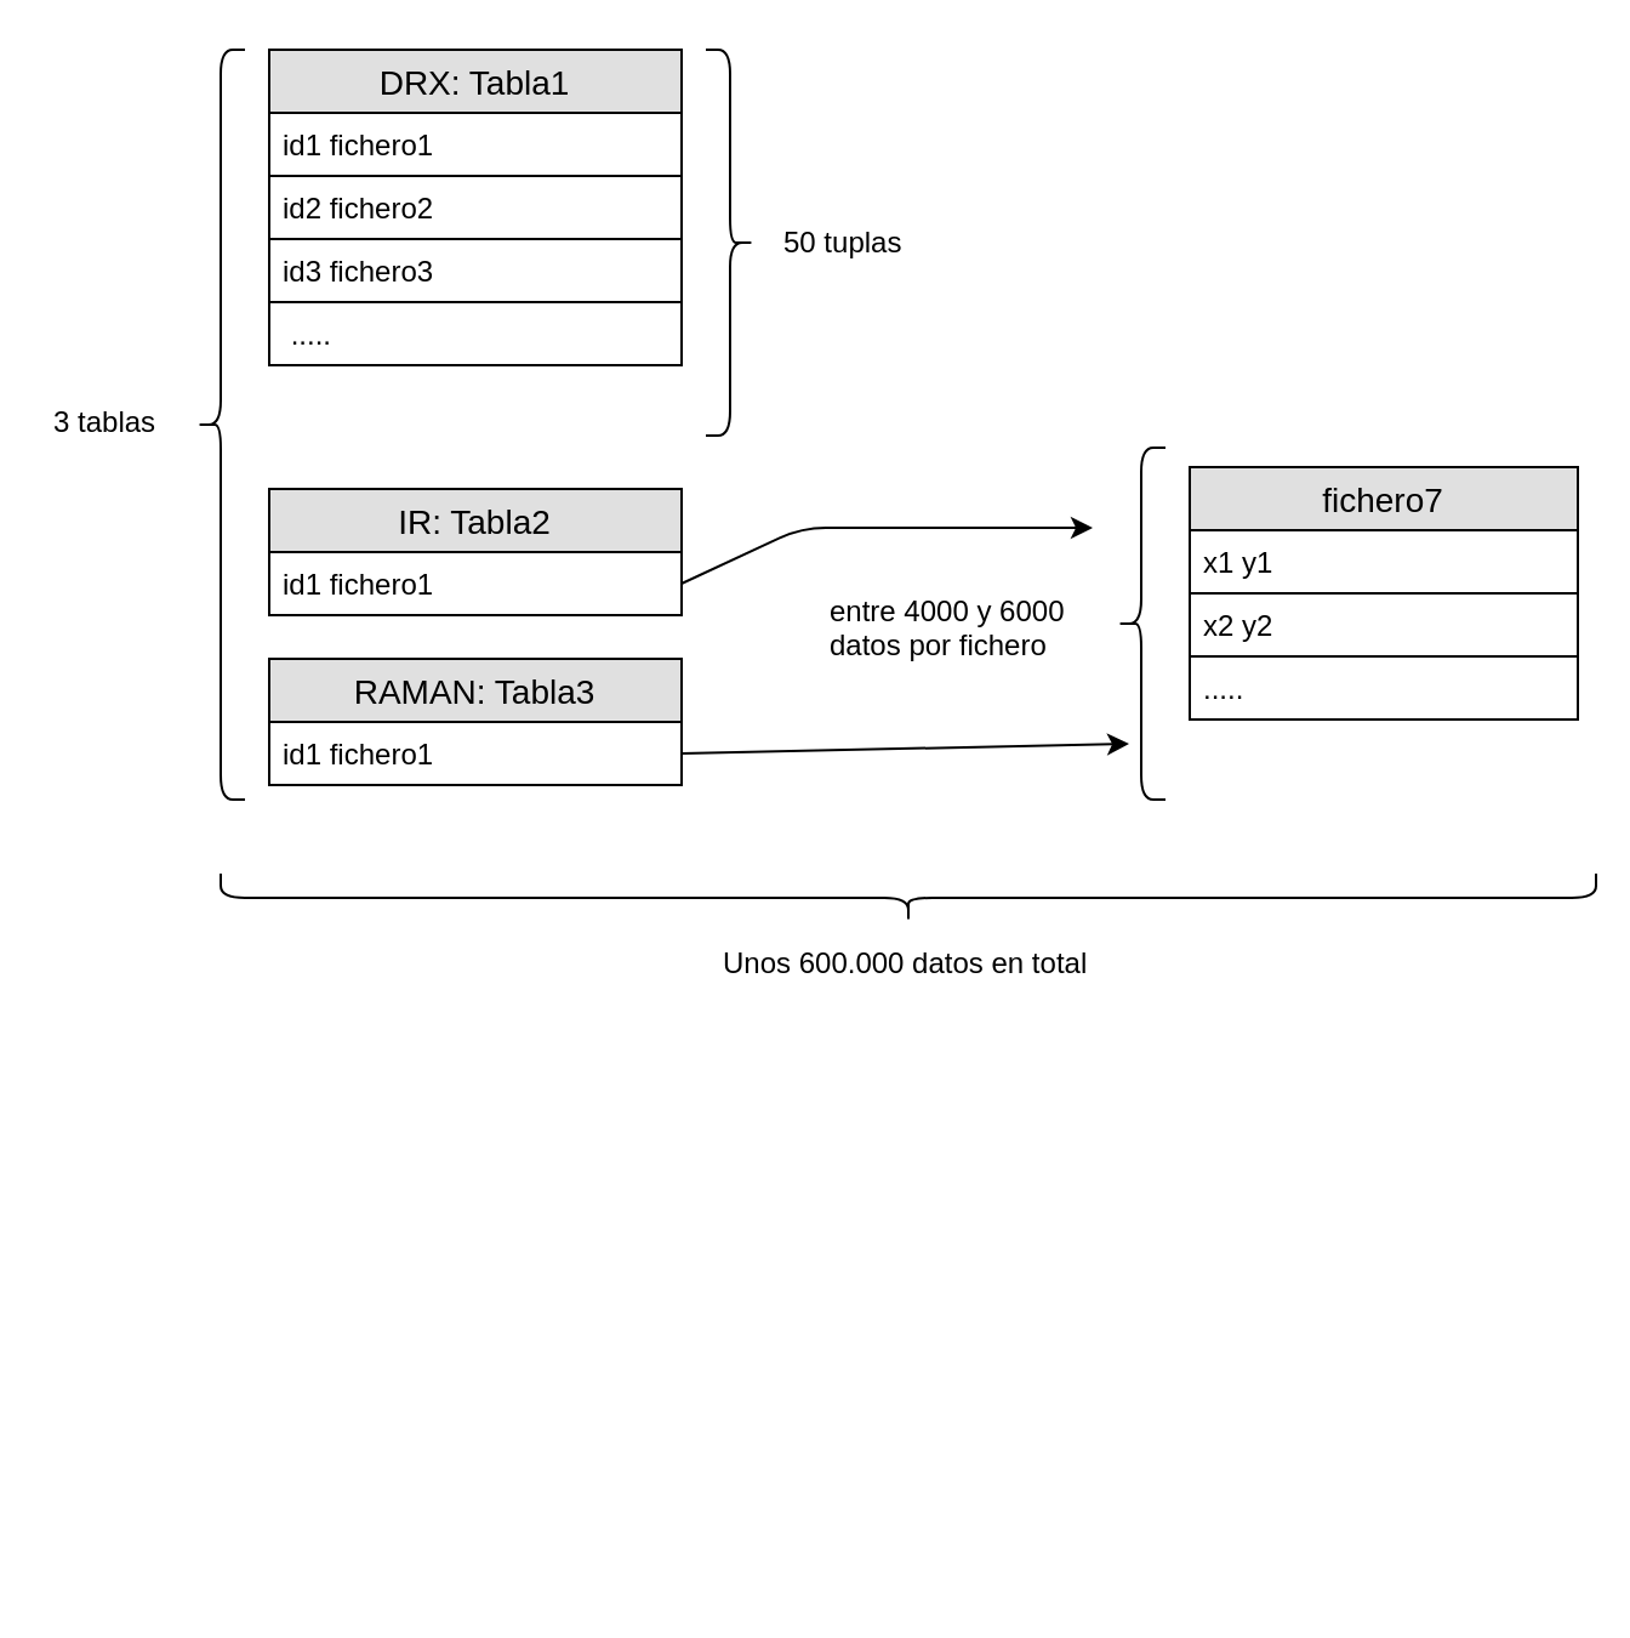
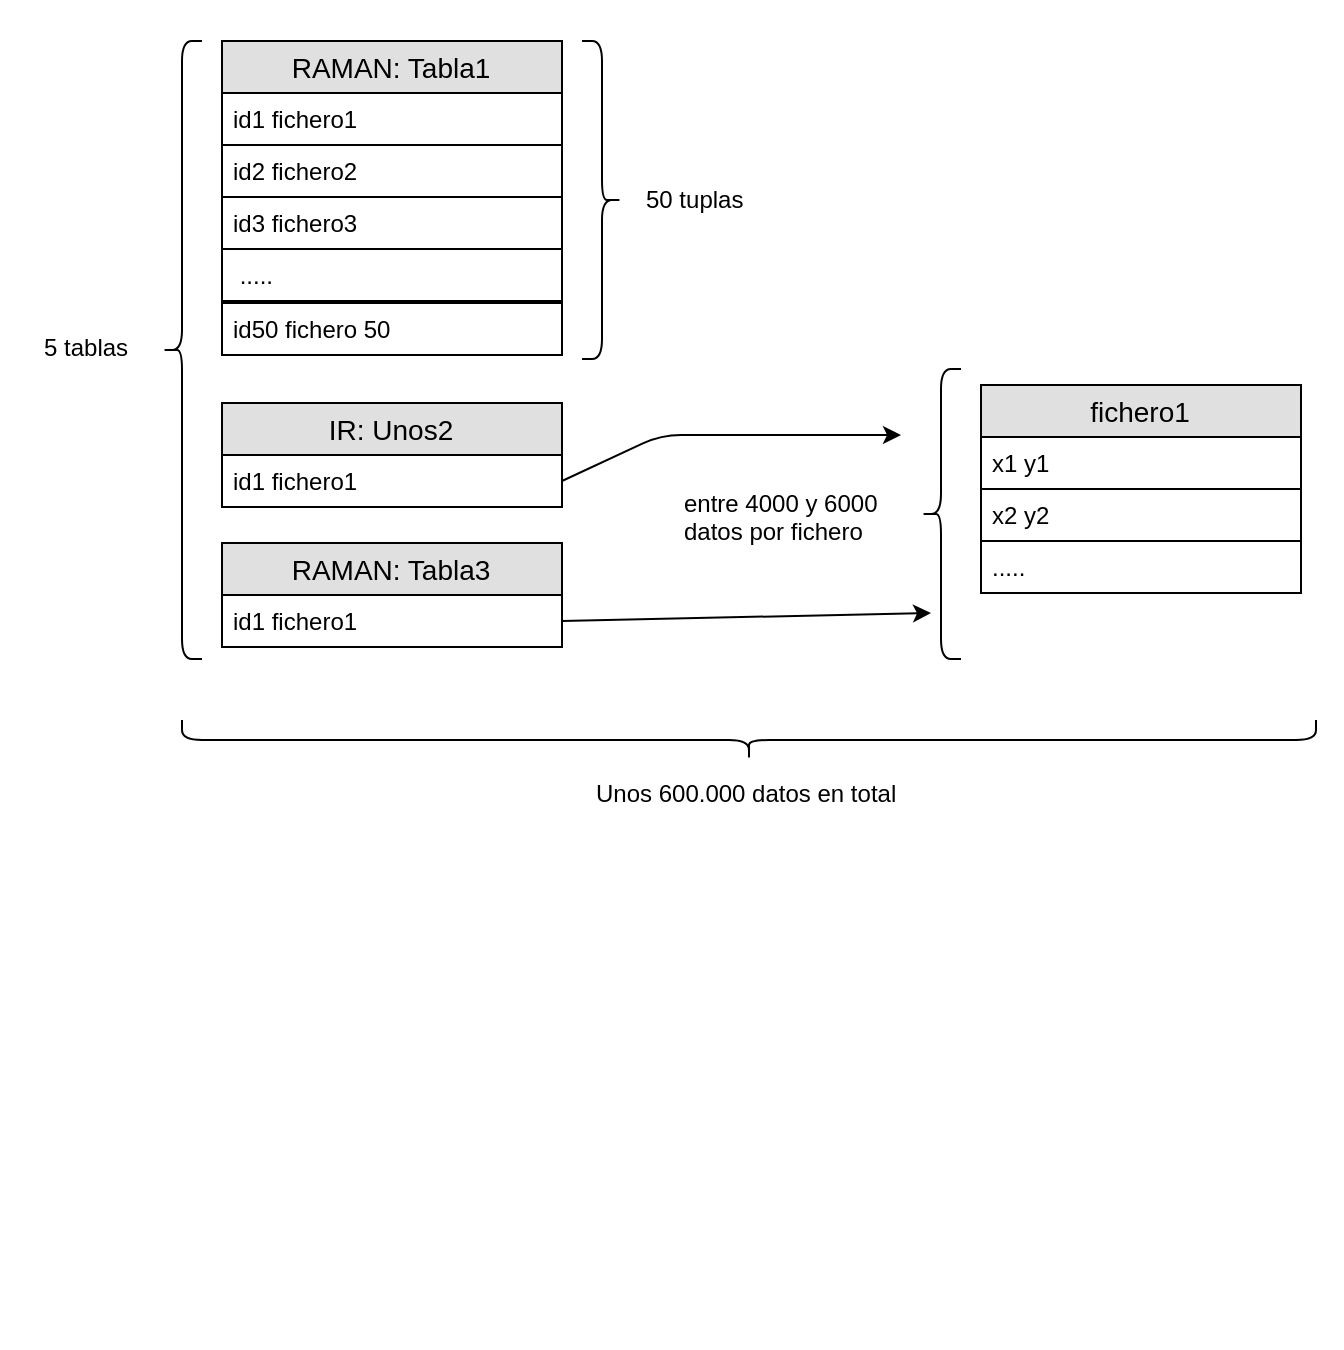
- <mxCell id="11" value="DRX: Tabla1" style="swimlane;fontStyle=0;childLayout=stackLayout;horizontal=1;startSize=26;fillColor=#e0e0e0;horizontalStack=0;resizeParent=1;resizeParentMax=0;resizeLast=0;collapsible=1;marginBottom=0;swimlaneFillColor=#ffffff;align=center;fontSize=14;" vertex="1" parent="10"><mxGeometry width="170" height="52" as="geometry" /></mxCell>
+ <mxCell id="11" value="RAMAN: Tabla1" style="swimlane;fontStyle=0;childLayout=stackLayout;horizontal=1;startSize=26;fillColor=#e0e0e0;horizontalStack=0;resizeParent=1;resizeParentMax=0;resizeLast=0;collapsible=1;marginBottom=0;swimlaneFillColor=#ffffff;align=center;fontSize=14;" vertex="1" parent="10"><mxGeometry width="170" height="52" as="geometry" /></mxCell>
+ <mxCell id="16" value="id50 fichero 50" style="text;strokeColor=#000000;fillColor=none;spacingLeft=4;spacingRight=4;overflow=hidden;rotatable=0;points=[[0,0.5],[1,0.5]];portConstraint=eastwest;fontSize=12;" vertex="1" parent="10"><mxGeometry y="131" width="170" height="26" as="geometry" /></mxCell>
- <mxCell id="18" value="3 tablas&amp;nbsp;&lt;br&gt;" style="text;html=1;resizable=0;points=[];autosize=1;align=left;verticalAlign=top;spacingTop=-4;" vertex="1" parent="1"><mxGeometry x="20" y="164" width="60" height="20" as="geometry" /></mxCell>
+ <mxCell id="18" value="5 tablas&amp;nbsp;&lt;br&gt;" style="text;html=1;resizable=0;points=[];autosize=1;align=left;verticalAlign=top;spacingTop=-4;" vertex="1" parent="1"><mxGeometry x="20" y="164" width="60" height="20" as="geometry" /></mxCell>
- <mxCell id="19" value="fichero7" style="swimlane;fontStyle=0;childLayout=stackLayout;horizontal=1;startSize=26;fillColor=#e0e0e0;horizontalStack=0;resizeParent=1;resizeParentMax=0;resizeLast=0;collapsible=1;marginBottom=0;swimlaneFillColor=#ffffff;align=center;fontSize=14;strokeColor=#000000;" vertex="1" parent="1"><mxGeometry x="490" y="192" width="160" height="104" as="geometry" /></mxCell>
+ <mxCell id="19" value="fichero1" style="swimlane;fontStyle=0;childLayout=stackLayout;horizontal=1;startSize=26;fillColor=#e0e0e0;horizontalStack=0;resizeParent=1;resizeParentMax=0;resizeLast=0;collapsible=1;marginBottom=0;swimlaneFillColor=#ffffff;align=center;fontSize=14;strokeColor=#000000;" vertex="1" parent="1"><mxGeometry x="490" y="192" width="160" height="104" as="geometry" /></mxCell>
- <mxCell id="5" value="IR: Tabla2" style="swimlane;fontStyle=0;childLayout=stackLayout;horizontal=1;startSize=26;fillColor=#e0e0e0;horizontalStack=0;resizeParent=1;resizeParentMax=0;resizeLast=0;collapsible=1;marginBottom=0;swimlaneFillColor=#ffffff;align=center;fontSize=14;" vertex="1" parent="4"><mxGeometry width="170" height="52" as="geometry" /></mxCell>
+ <mxCell id="5" value="IR: Unos2" style="swimlane;fontStyle=0;childLayout=stackLayout;horizontal=1;startSize=26;fillColor=#e0e0e0;horizontalStack=0;resizeParent=1;resizeParentMax=0;resizeLast=0;collapsible=1;marginBottom=0;swimlaneFillColor=#ffffff;align=center;fontSize=14;" vertex="1" parent="4"><mxGeometry width="170" height="52" as="geometry" /></mxCell>
